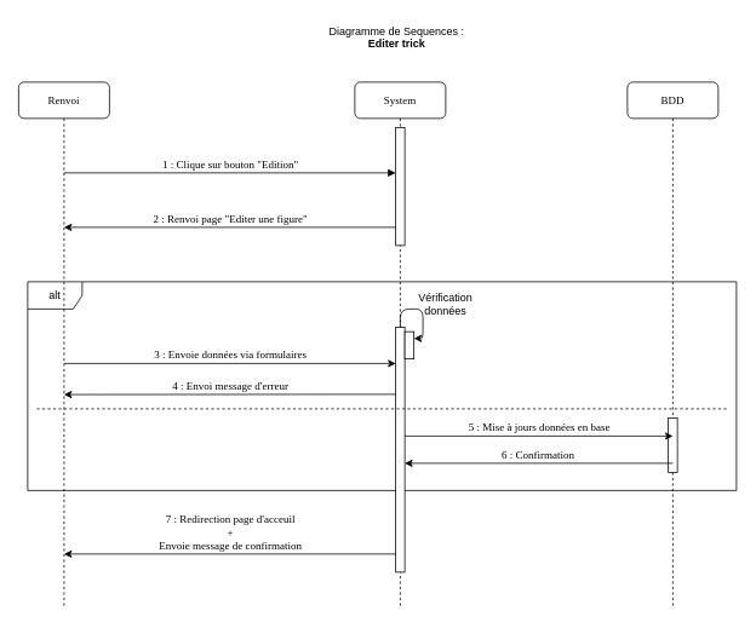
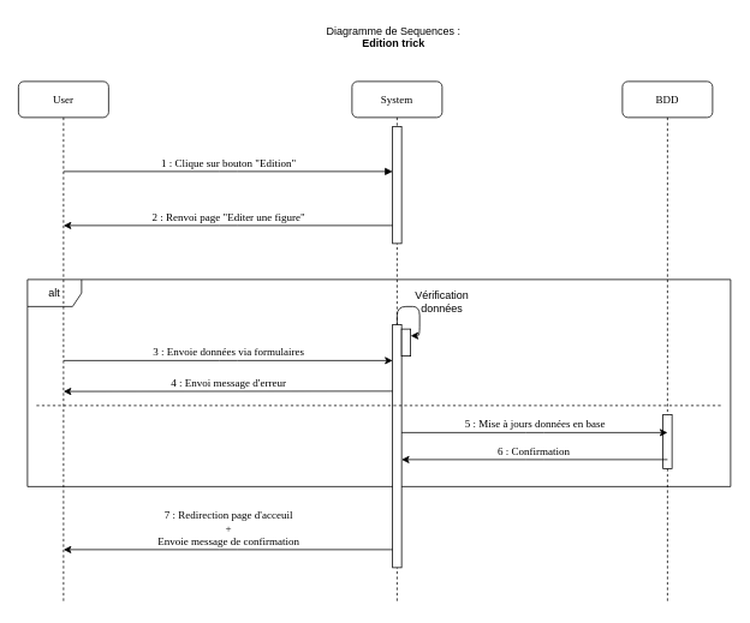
- <mxCell id="18" value="Diagramme de Sequences :&lt;br&gt;&lt;div style=&quot;text-align: center&quot;&gt;&lt;span&gt;&lt;b&gt;Editer trick&lt;/b&gt;&lt;/span&gt;&lt;/div&gt;" style="text;html=1;" parent="1" vertex="1"><mxGeometry x="360" y="20" width="180" height="40" as="geometry" /></mxCell>
+ <mxCell id="18" value="Diagramme de Sequences :&lt;br&gt;&lt;div style=&quot;text-align: center&quot;&gt;&lt;span&gt;&lt;b&gt;Edition trick&lt;/b&gt;&lt;/span&gt;&lt;/div&gt;" style="text;html=1;" parent="1" vertex="1"><mxGeometry x="360" y="20" width="180" height="40" as="geometry" /></mxCell>
- <mxCell id="8" value="Renvoi" style="shape=umlLifeline;perimeter=lifelinePerimeter;whiteSpace=wrap;html=1;container=1;collapsible=0;recursiveResize=0;outlineConnect=0;rounded=1;shadow=0;comic=0;labelBackgroundColor=none;strokeWidth=1;fontFamily=Verdana;fontSize=12;align=center;" parent="1" vertex="1"><mxGeometry x="20" y="90" width="100" height="580" as="geometry" /></mxCell>
+ <mxCell id="8" value="User" style="shape=umlLifeline;perimeter=lifelinePerimeter;whiteSpace=wrap;html=1;container=1;collapsible=0;recursiveResize=0;outlineConnect=0;rounded=1;shadow=0;comic=0;labelBackgroundColor=none;strokeWidth=1;fontFamily=Verdana;fontSize=12;align=center;" parent="1" vertex="1"><mxGeometry x="20" y="90" width="100" height="580" as="geometry" /></mxCell>
